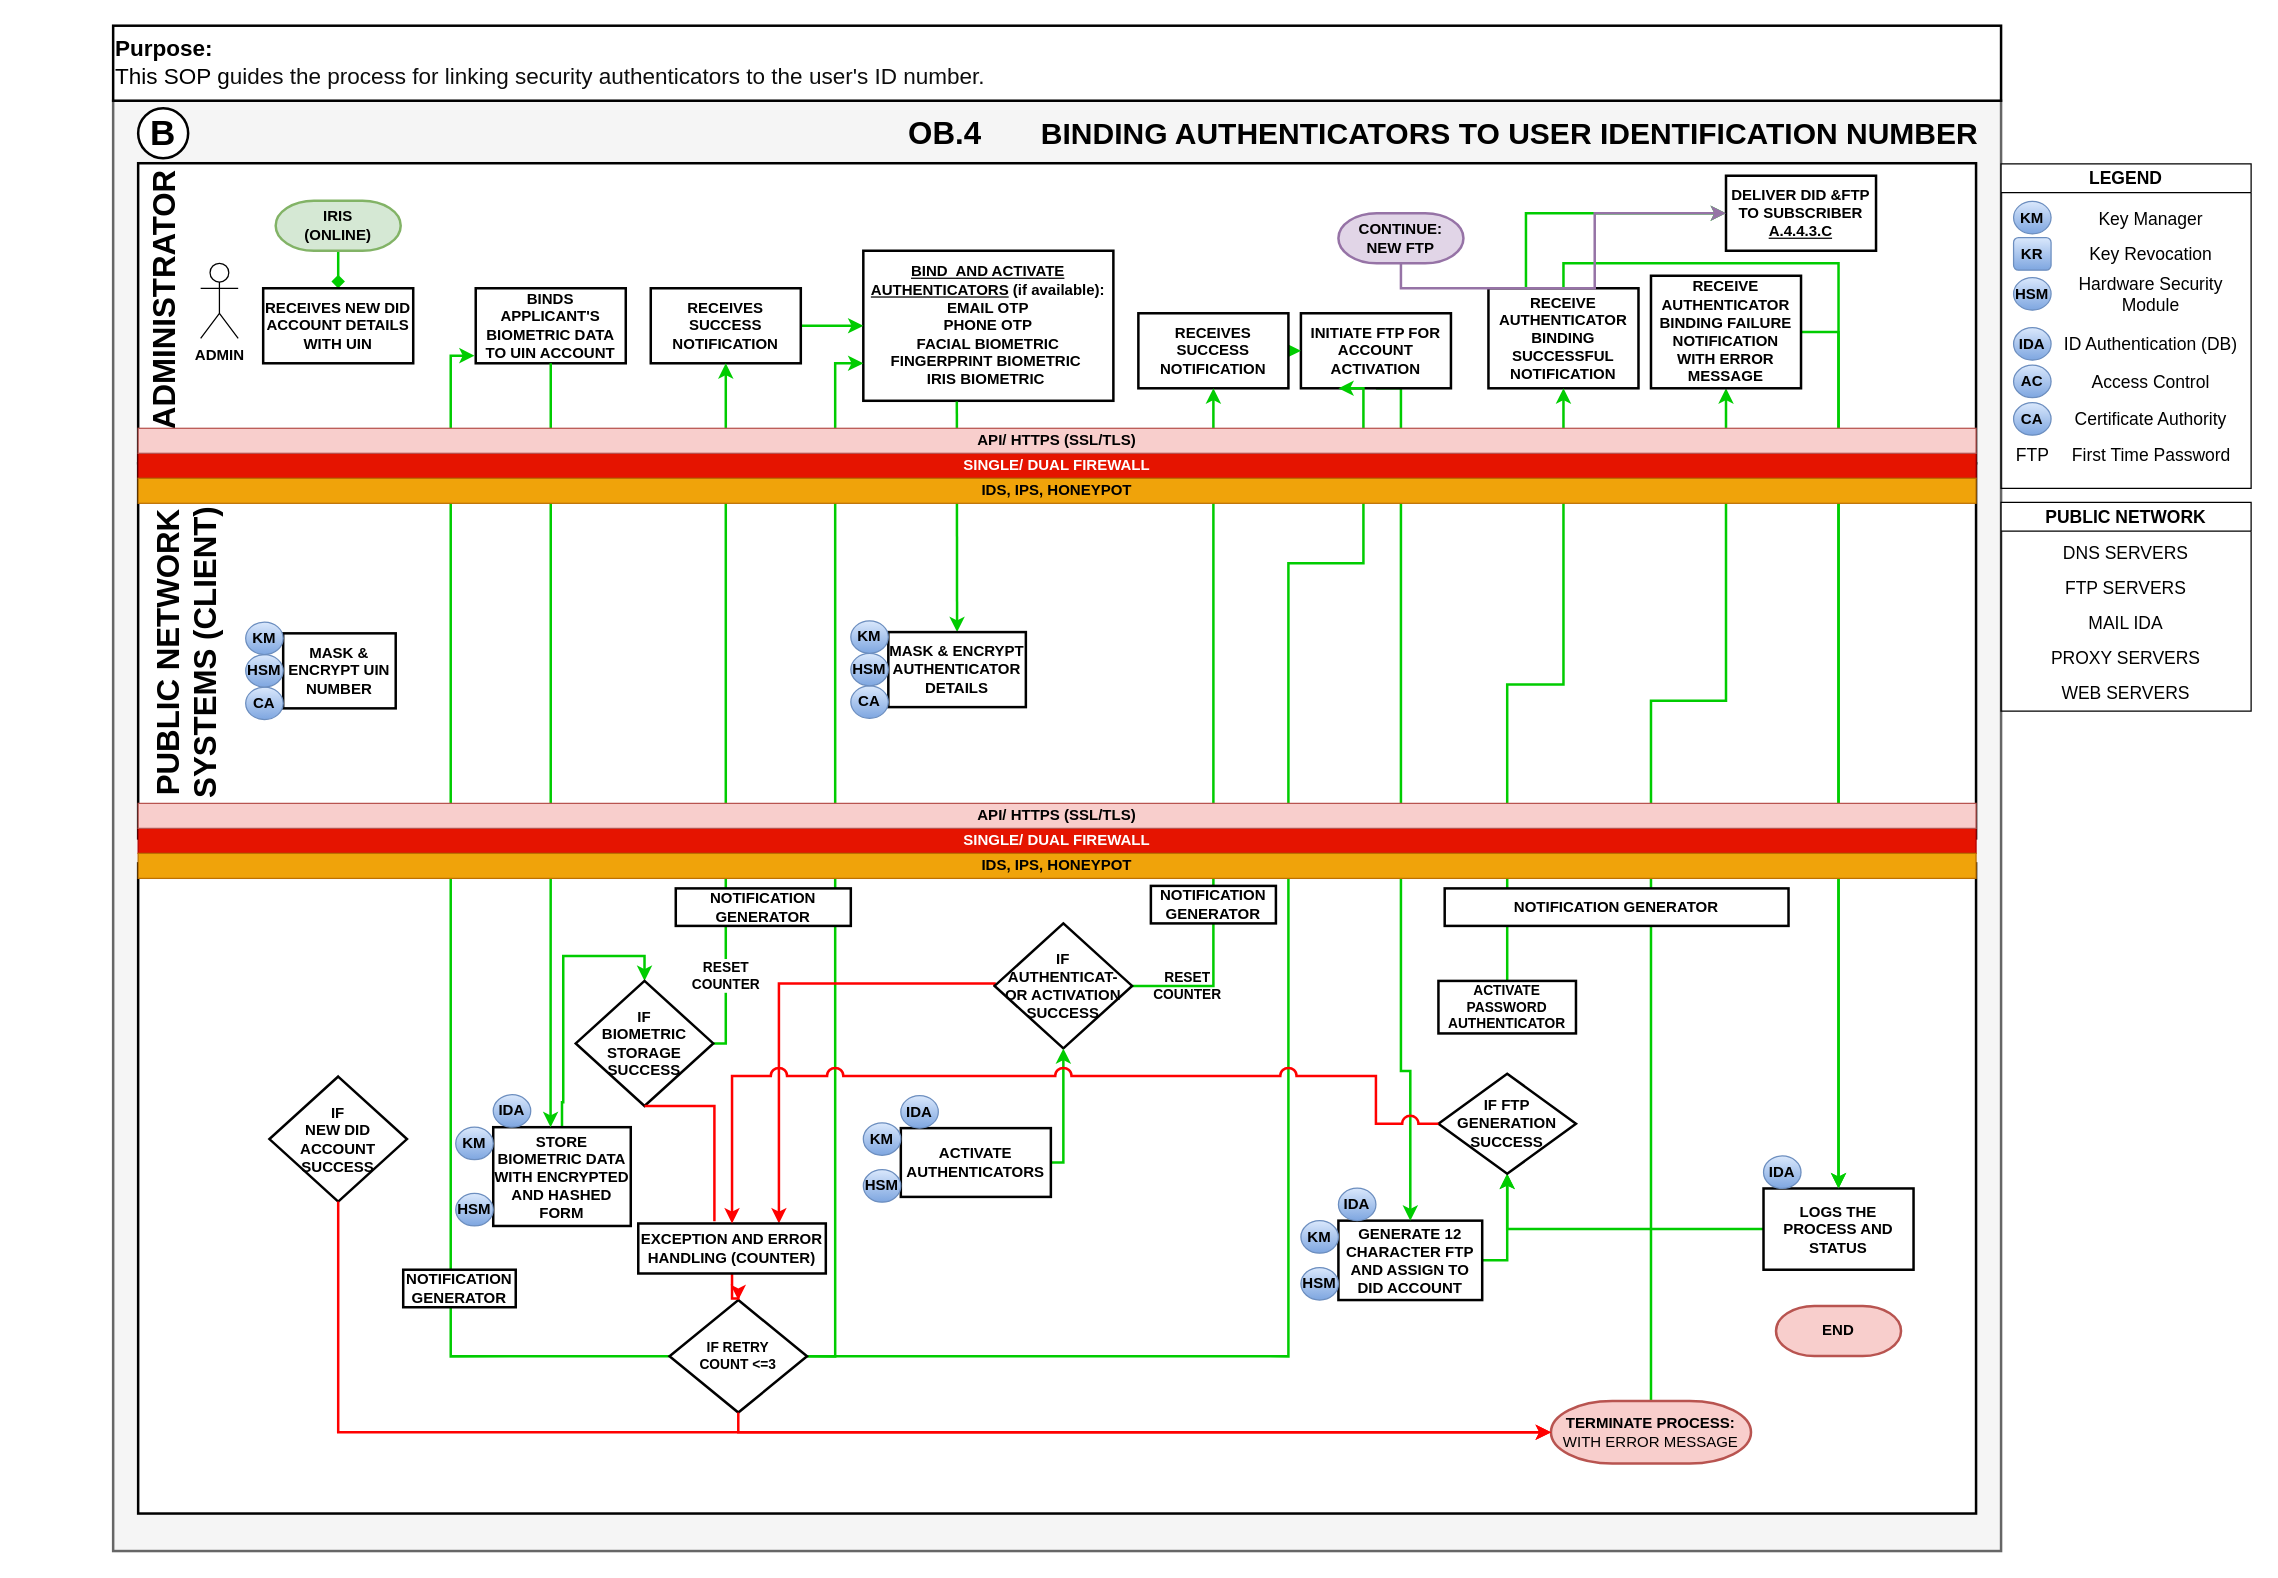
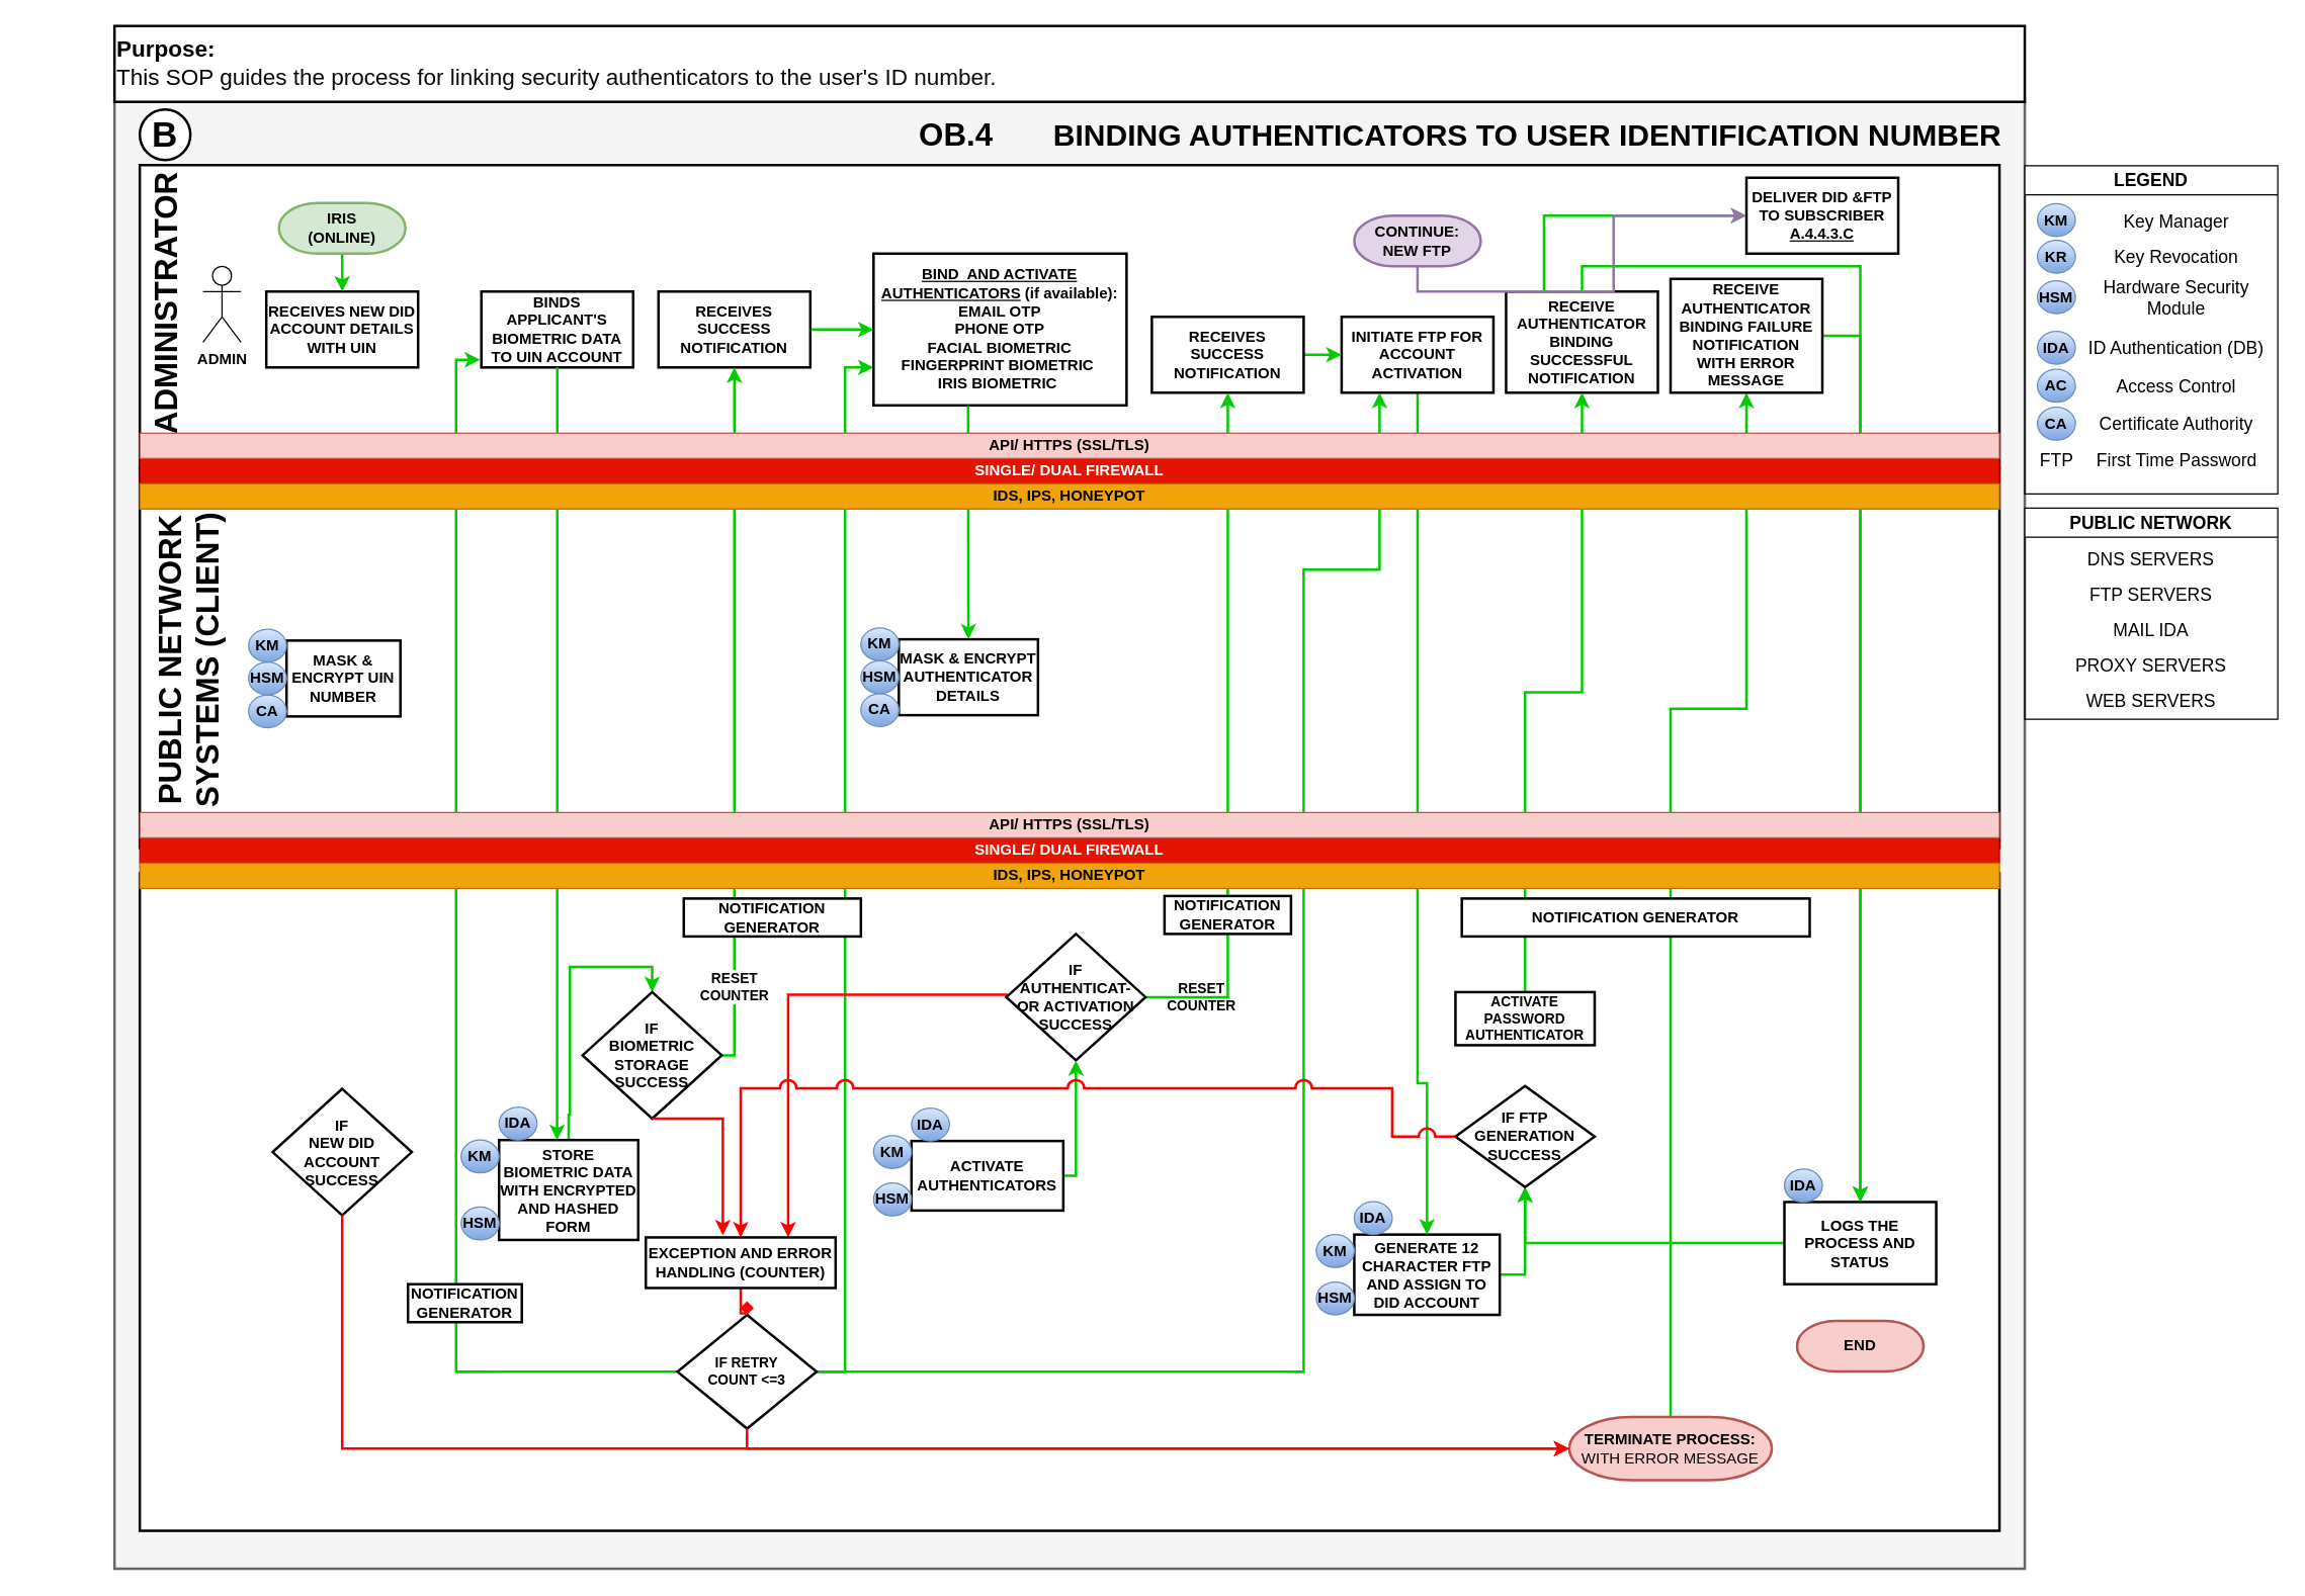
- <mxCell id="71" value="KR" style="whiteSpace=wrap;html=1;fillColor=#dae8fc;strokeColor=#6c8ebf;gradientColor=#7ea6e0;fontStyle=1;rounded=1;" parent="67" vertex="1"><mxGeometry x="10" y="59" width="30" height="26" as="geometry" /></mxCell>
+ <mxCell id="71" value="KR" style="ellipse;whiteSpace=wrap;html=1;fillColor=#dae8fc;strokeColor=#6c8ebf;gradientColor=#7ea6e0;fontStyle=1" parent="67" vertex="1"><mxGeometry x="10" y="59" width="30" height="26" as="geometry" /></mxCell>
- <mxCell id="27" style="edgeStyle=orthogonalEdgeStyle;rounded=0;orthogonalLoop=1;jettySize=auto;html=1;exitX=0.5;exitY=1;exitDx=0;exitDy=0;exitPerimeter=0;entryX=0.5;entryY=0;entryDx=0;entryDy=0;strokeColor=#00CC00;fillColor=default;fontStyle=1;strokeWidth=2;endArrow=diamond;" parent="1" source="28" target="29" edge="1"><mxGeometry relative="1" as="geometry" /></mxCell>
+ <mxCell id="27" style="edgeStyle=orthogonalEdgeStyle;rounded=0;orthogonalLoop=1;jettySize=auto;html=1;exitX=0.5;exitY=1;exitDx=0;exitDy=0;exitPerimeter=0;entryX=0.5;entryY=0;entryDx=0;entryDy=0;strokeColor=#00CC00;fillColor=default;fontStyle=1;strokeWidth=2;" parent="1" source="28" target="29" edge="1"><mxGeometry relative="1" as="geometry" /></mxCell>
- <mxCell id="13" value="INITIATE FTP FOR ACCOUNT ACTIVATION" style="rounded=0;whiteSpace=wrap;html=1;strokeWidth=2;fontStyle=1;" parent="1" vertex="1"><mxGeometry x="1040" y="250" width="120" height="60" as="geometry" /></mxCell>
+ <mxCell id="13" value="INITIATE FTP FOR ACCOUNT ACTIVATION" style="rounded=0;whiteSpace=wrap;html=1;strokeWidth=2;fontStyle=1;" parent="1" vertex="1"><mxGeometry x="1060" y="250" width="120" height="60" as="geometry" /></mxCell>
- <mxCell id="43" style="edgeStyle=orthogonalEdgeStyle;rounded=0;orthogonalLoop=1;jettySize=auto;html=1;exitX=0.5;exitY=1;exitDx=0;exitDy=0;fontSize=13;verticalAlign=bottom;strokeColor=#FF0000;strokeWidth=2;fontStyle=1;entryX=0.406;entryY=-0.042;entryDx=0;entryDy=0;entryPerimeter=0;endArrow=none;" parent="1" source="42" target="85" edge="1"><mxGeometry relative="1" as="geometry"><mxPoint x="590" y="960.75" as="sourcePoint" /><Array as="points"><mxPoint x="571" y="884" /></Array></mxGeometry></mxCell>
+ <mxCell id="43" style="edgeStyle=orthogonalEdgeStyle;rounded=0;orthogonalLoop=1;jettySize=auto;html=1;exitX=0.5;exitY=1;exitDx=0;exitDy=0;fontSize=13;verticalAlign=bottom;strokeColor=#FF0000;strokeWidth=2;fontStyle=1;entryX=0.406;entryY=-0.042;entryDx=0;entryDy=0;entryPerimeter=0;" parent="1" source="42" target="85" edge="1"><mxGeometry relative="1" as="geometry"><mxPoint x="590" y="960.75" as="sourcePoint" /><Array as="points"><mxPoint x="571" y="884" /></Array></mxGeometry></mxCell>
- <mxCell id="84" style="edgeStyle=orthogonalEdgeStyle;rounded=0;orthogonalLoop=1;jettySize=auto;html=1;exitX=0.5;exitY=1;exitDx=0;exitDy=0;fontSize=13;verticalAlign=bottom;strokeColor=#FF0000;strokeWidth=2;fontStyle=1;" parent="1" source="85" target="47" edge="1"><mxGeometry relative="1" as="geometry" /></mxCell>
+ <mxCell id="84" style="edgeStyle=orthogonalEdgeStyle;rounded=0;orthogonalLoop=1;jettySize=auto;html=1;exitX=0.5;exitY=1;exitDx=0;exitDy=0;fontSize=13;verticalAlign=bottom;strokeColor=#FF0000;strokeWidth=2;fontStyle=1;endArrow=diamond;" parent="1" source="85" target="47" edge="1"><mxGeometry relative="1" as="geometry" /></mxCell>
